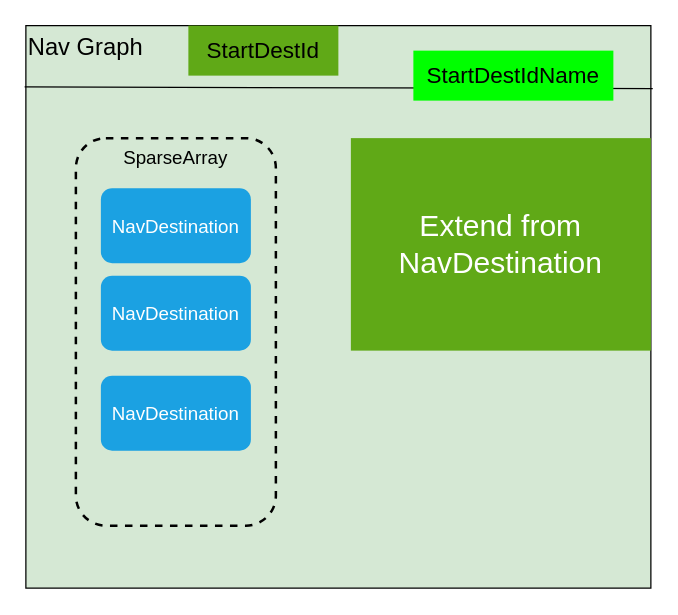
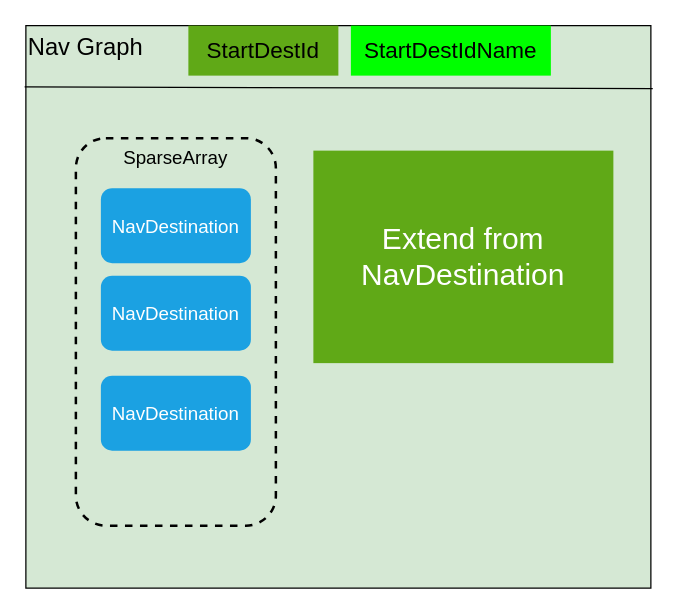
- <mxCell id="10" value="StartDestIdName" style="rounded=0;whiteSpace=wrap;html=1;fontFamily=Helvetica;fontSize=18;align=center;fillColor=#00FF00;strokeColor=none;fontColor=#000000;" vertex="1" parent="1"><mxGeometry x="330" y="40" width="160" height="40" as="geometry" /></mxCell>
+ <mxCell id="10" value="StartDestIdName" style="rounded=0;whiteSpace=wrap;html=1;fontFamily=Helvetica;fontSize=18;align=center;fillColor=#00FF00;strokeColor=none;fontColor=#000000;" vertex="1" parent="1"><mxGeometry x="280" y="20" width="160" height="40" as="geometry" /></mxCell>
- <mxCell id="8" value="&lt;font style=&quot;font-size: 24px&quot;&gt;Extend from NavDestination&lt;/font&gt;" style="rounded=0;whiteSpace=wrap;html=1;fillColor=#60a917;fontColor=#ffffff;strokeColor=none;" vertex="1" parent="1"><mxGeometry x="280" y="110" width="240" height="170" as="geometry" /></mxCell>
+ <mxCell id="8" value="&lt;font style=&quot;font-size: 24px&quot;&gt;Extend from NavDestination&lt;/font&gt;" style="rounded=0;whiteSpace=wrap;html=1;fillColor=#60a917;fontColor=#ffffff;strokeColor=none;" vertex="1" parent="1"><mxGeometry x="250" y="120" width="240" height="170" as="geometry" /></mxCell>
